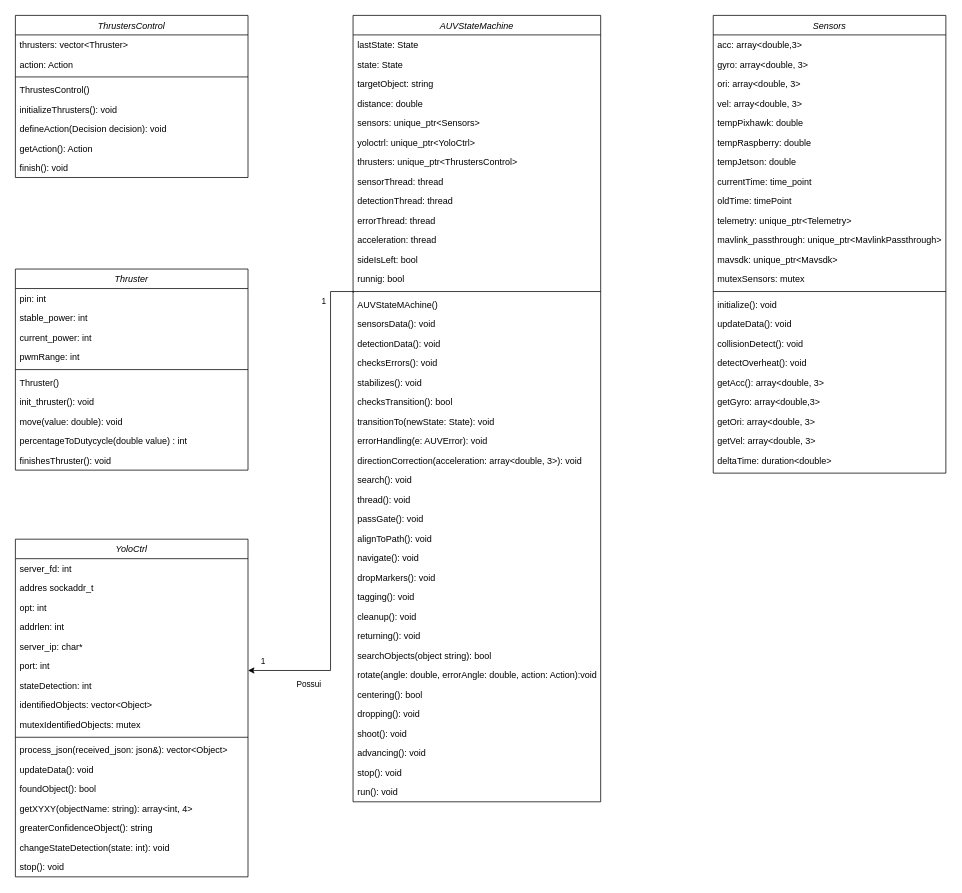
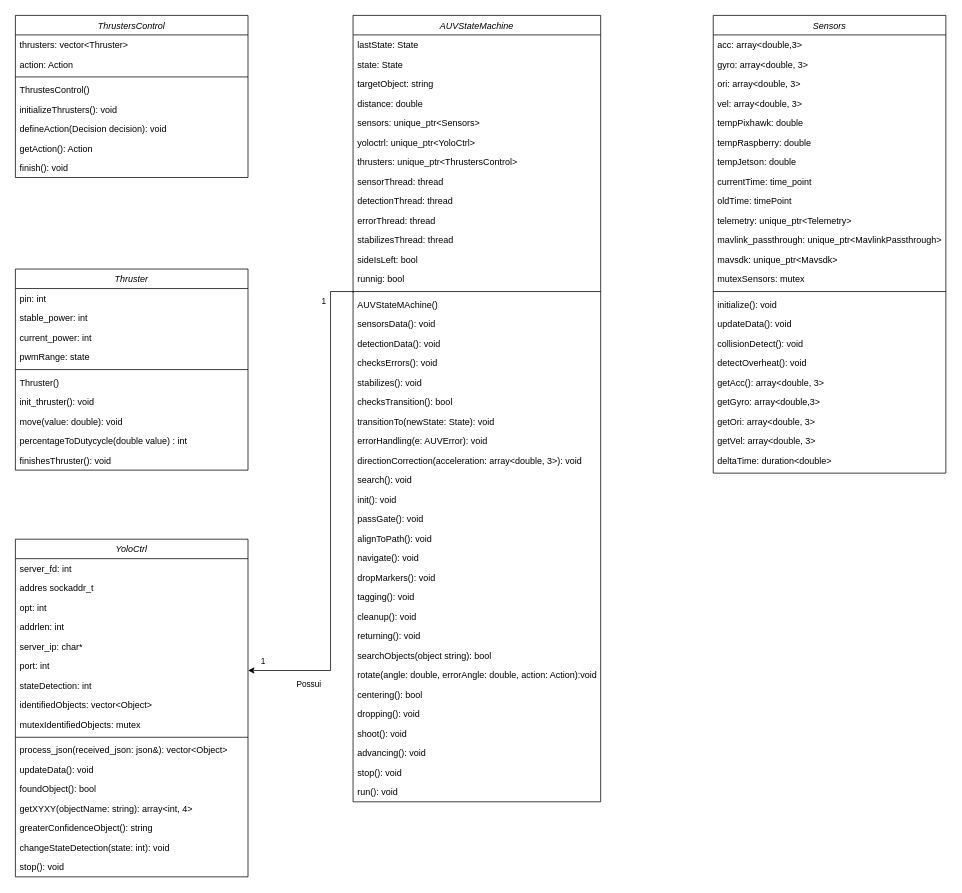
- <mxCell id="17" value="acceleration: thread" style="text;align=left;verticalAlign=top;spacingLeft=4;spacingRight=4;overflow=hidden;rotatable=0;points=[[0,0.5],[1,0.5]];portConstraint=eastwest;rounded=0;shadow=0;html=0;" vertex="1" parent="6"><mxGeometry y="286" width="330" height="26" as="geometry" /></mxCell>
+ <mxCell id="17" value="stabilizesThread: thread" style="text;align=left;verticalAlign=top;spacingLeft=4;spacingRight=4;overflow=hidden;rotatable=0;points=[[0,0.5],[1,0.5]];portConstraint=eastwest;rounded=0;shadow=0;html=0;" vertex="1" parent="6"><mxGeometry y="286" width="330" height="26" as="geometry" /></mxCell>
- <mxCell id="84" value="pwmRange: int" style="text;align=left;verticalAlign=top;spacingLeft=4;spacingRight=4;overflow=hidden;rotatable=0;points=[[0,0.5],[1,0.5]];portConstraint=eastwest;rounded=0;shadow=0;html=0;" parent="80" vertex="1"><mxGeometry y="104" width="310" height="26" as="geometry" /></mxCell>
+ <mxCell id="84" value="pwmRange: state" style="text;align=left;verticalAlign=top;spacingLeft=4;spacingRight=4;overflow=hidden;rotatable=0;points=[[0,0.5],[1,0.5]];portConstraint=eastwest;rounded=0;shadow=0;html=0;" parent="80" vertex="1"><mxGeometry y="104" width="310" height="26" as="geometry" /></mxCell>
- <mxCell id="31" value="thread(): void" style="text;align=left;verticalAlign=top;spacingLeft=4;spacingRight=4;overflow=hidden;rotatable=0;points=[[0,0.5],[1,0.5]];portConstraint=eastwest;" parent="6" vertex="1"><mxGeometry y="632" width="330" height="26" as="geometry" /></mxCell>
+ <mxCell id="31" value="init(): void" style="text;align=left;verticalAlign=top;spacingLeft=4;spacingRight=4;overflow=hidden;rotatable=0;points=[[0,0.5],[1,0.5]];portConstraint=eastwest;" parent="6" vertex="1"><mxGeometry y="632" width="330" height="26" as="geometry" /></mxCell>
